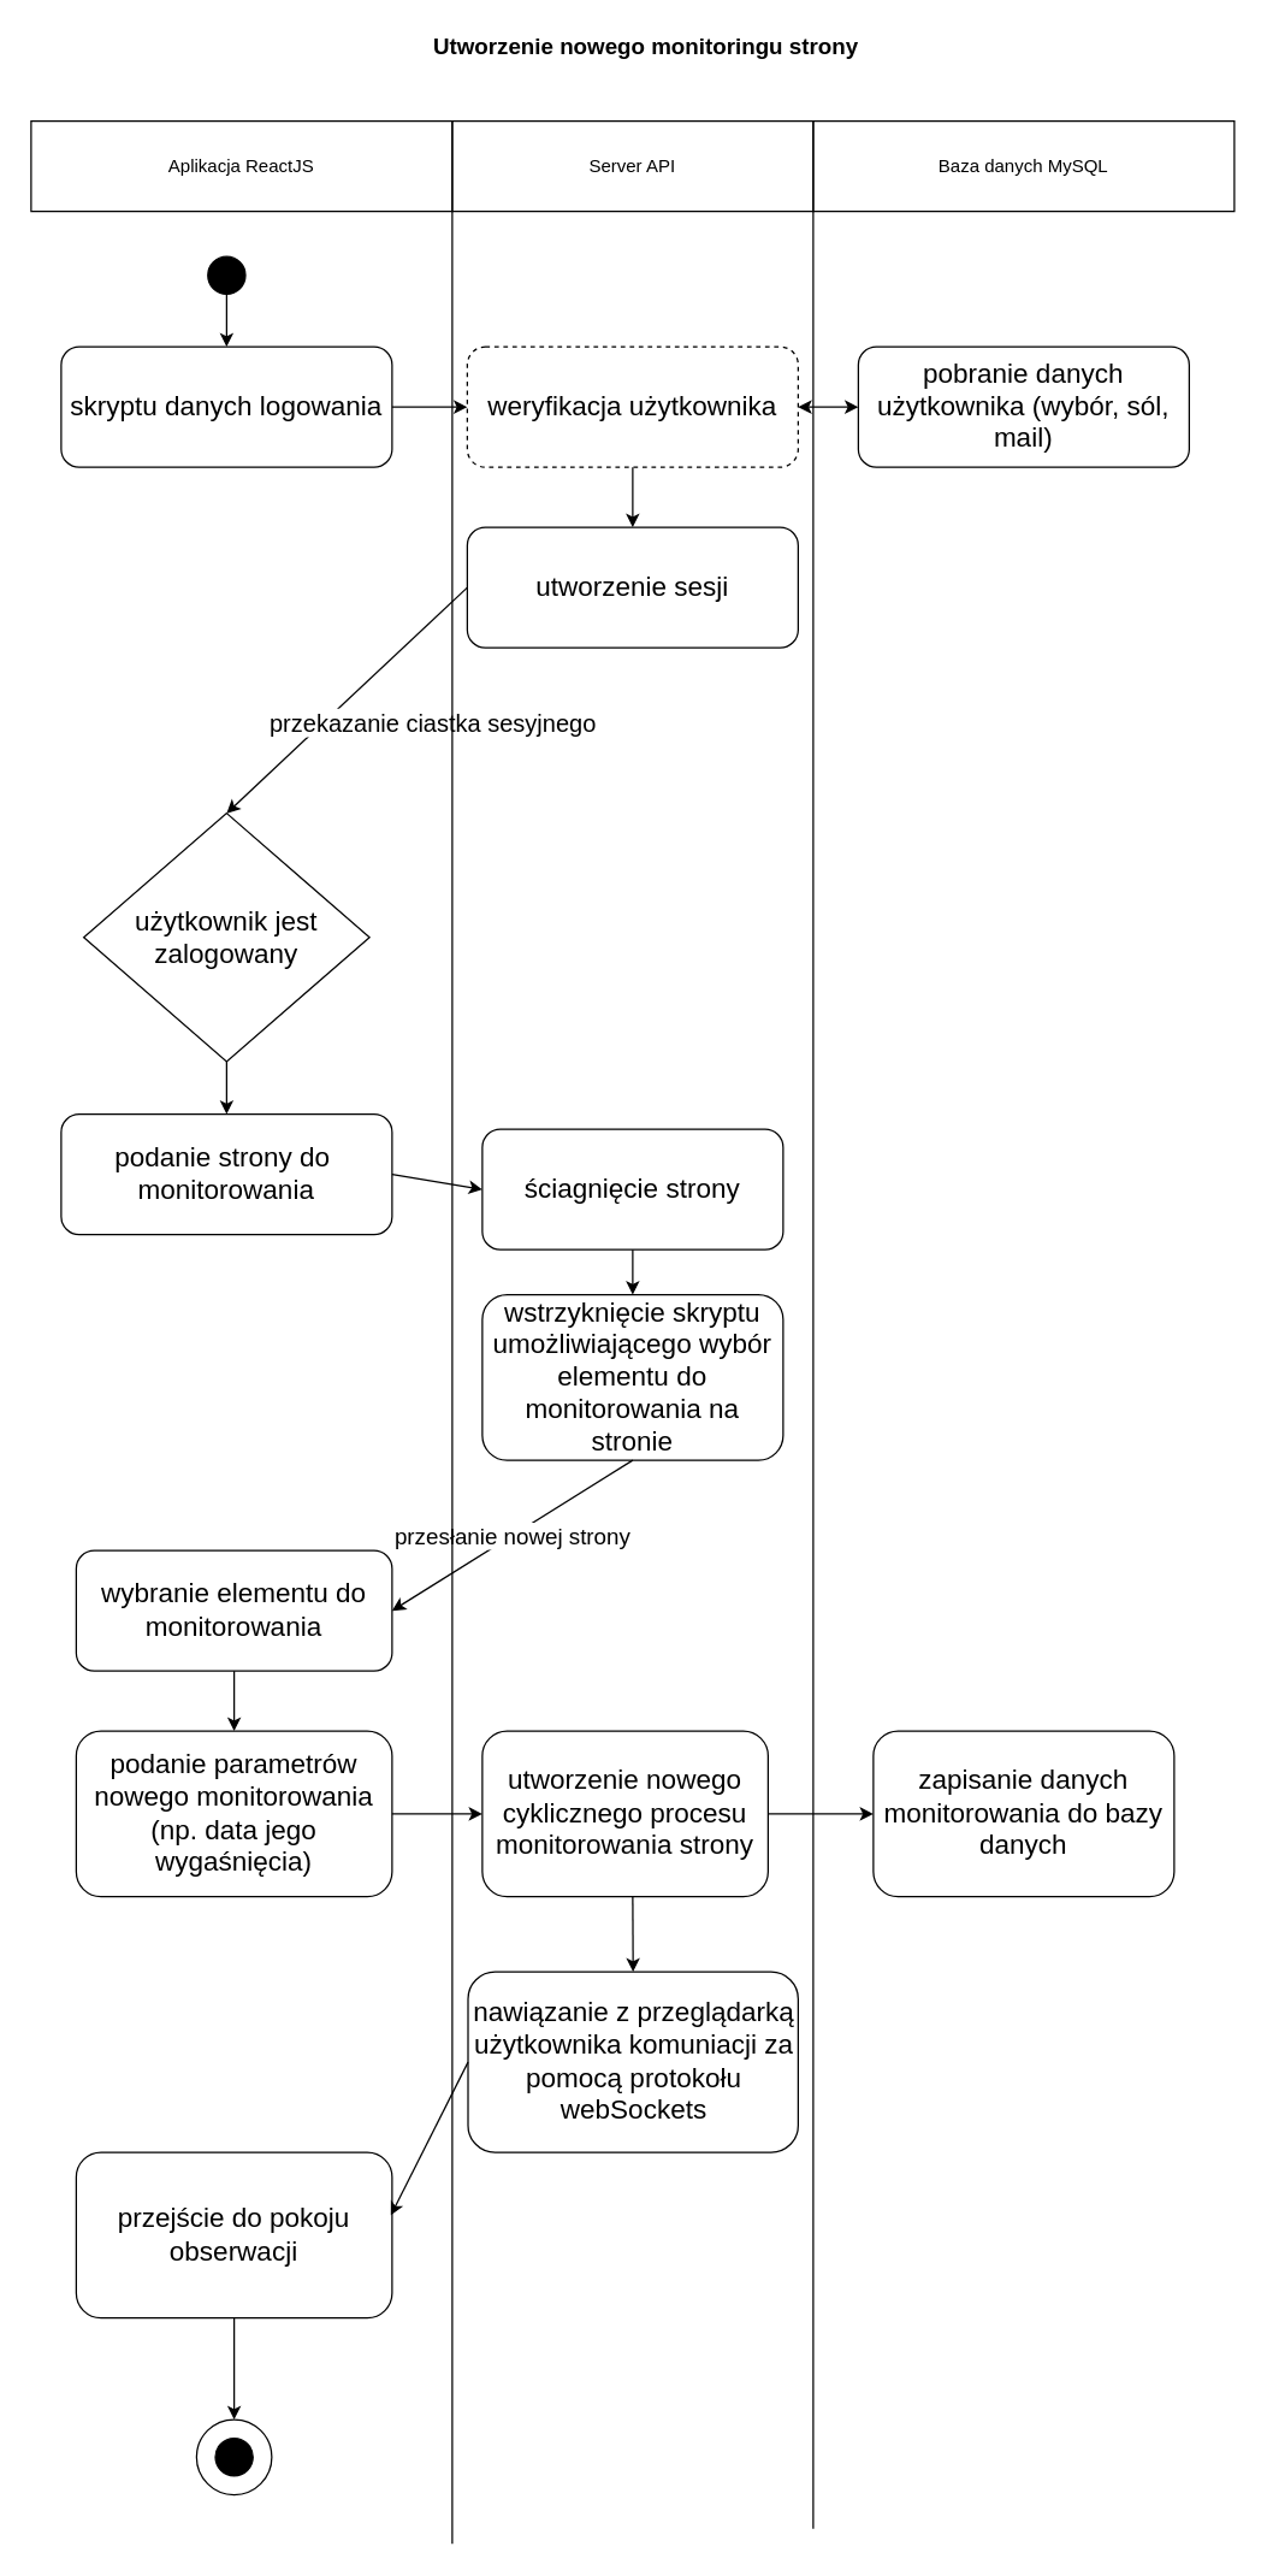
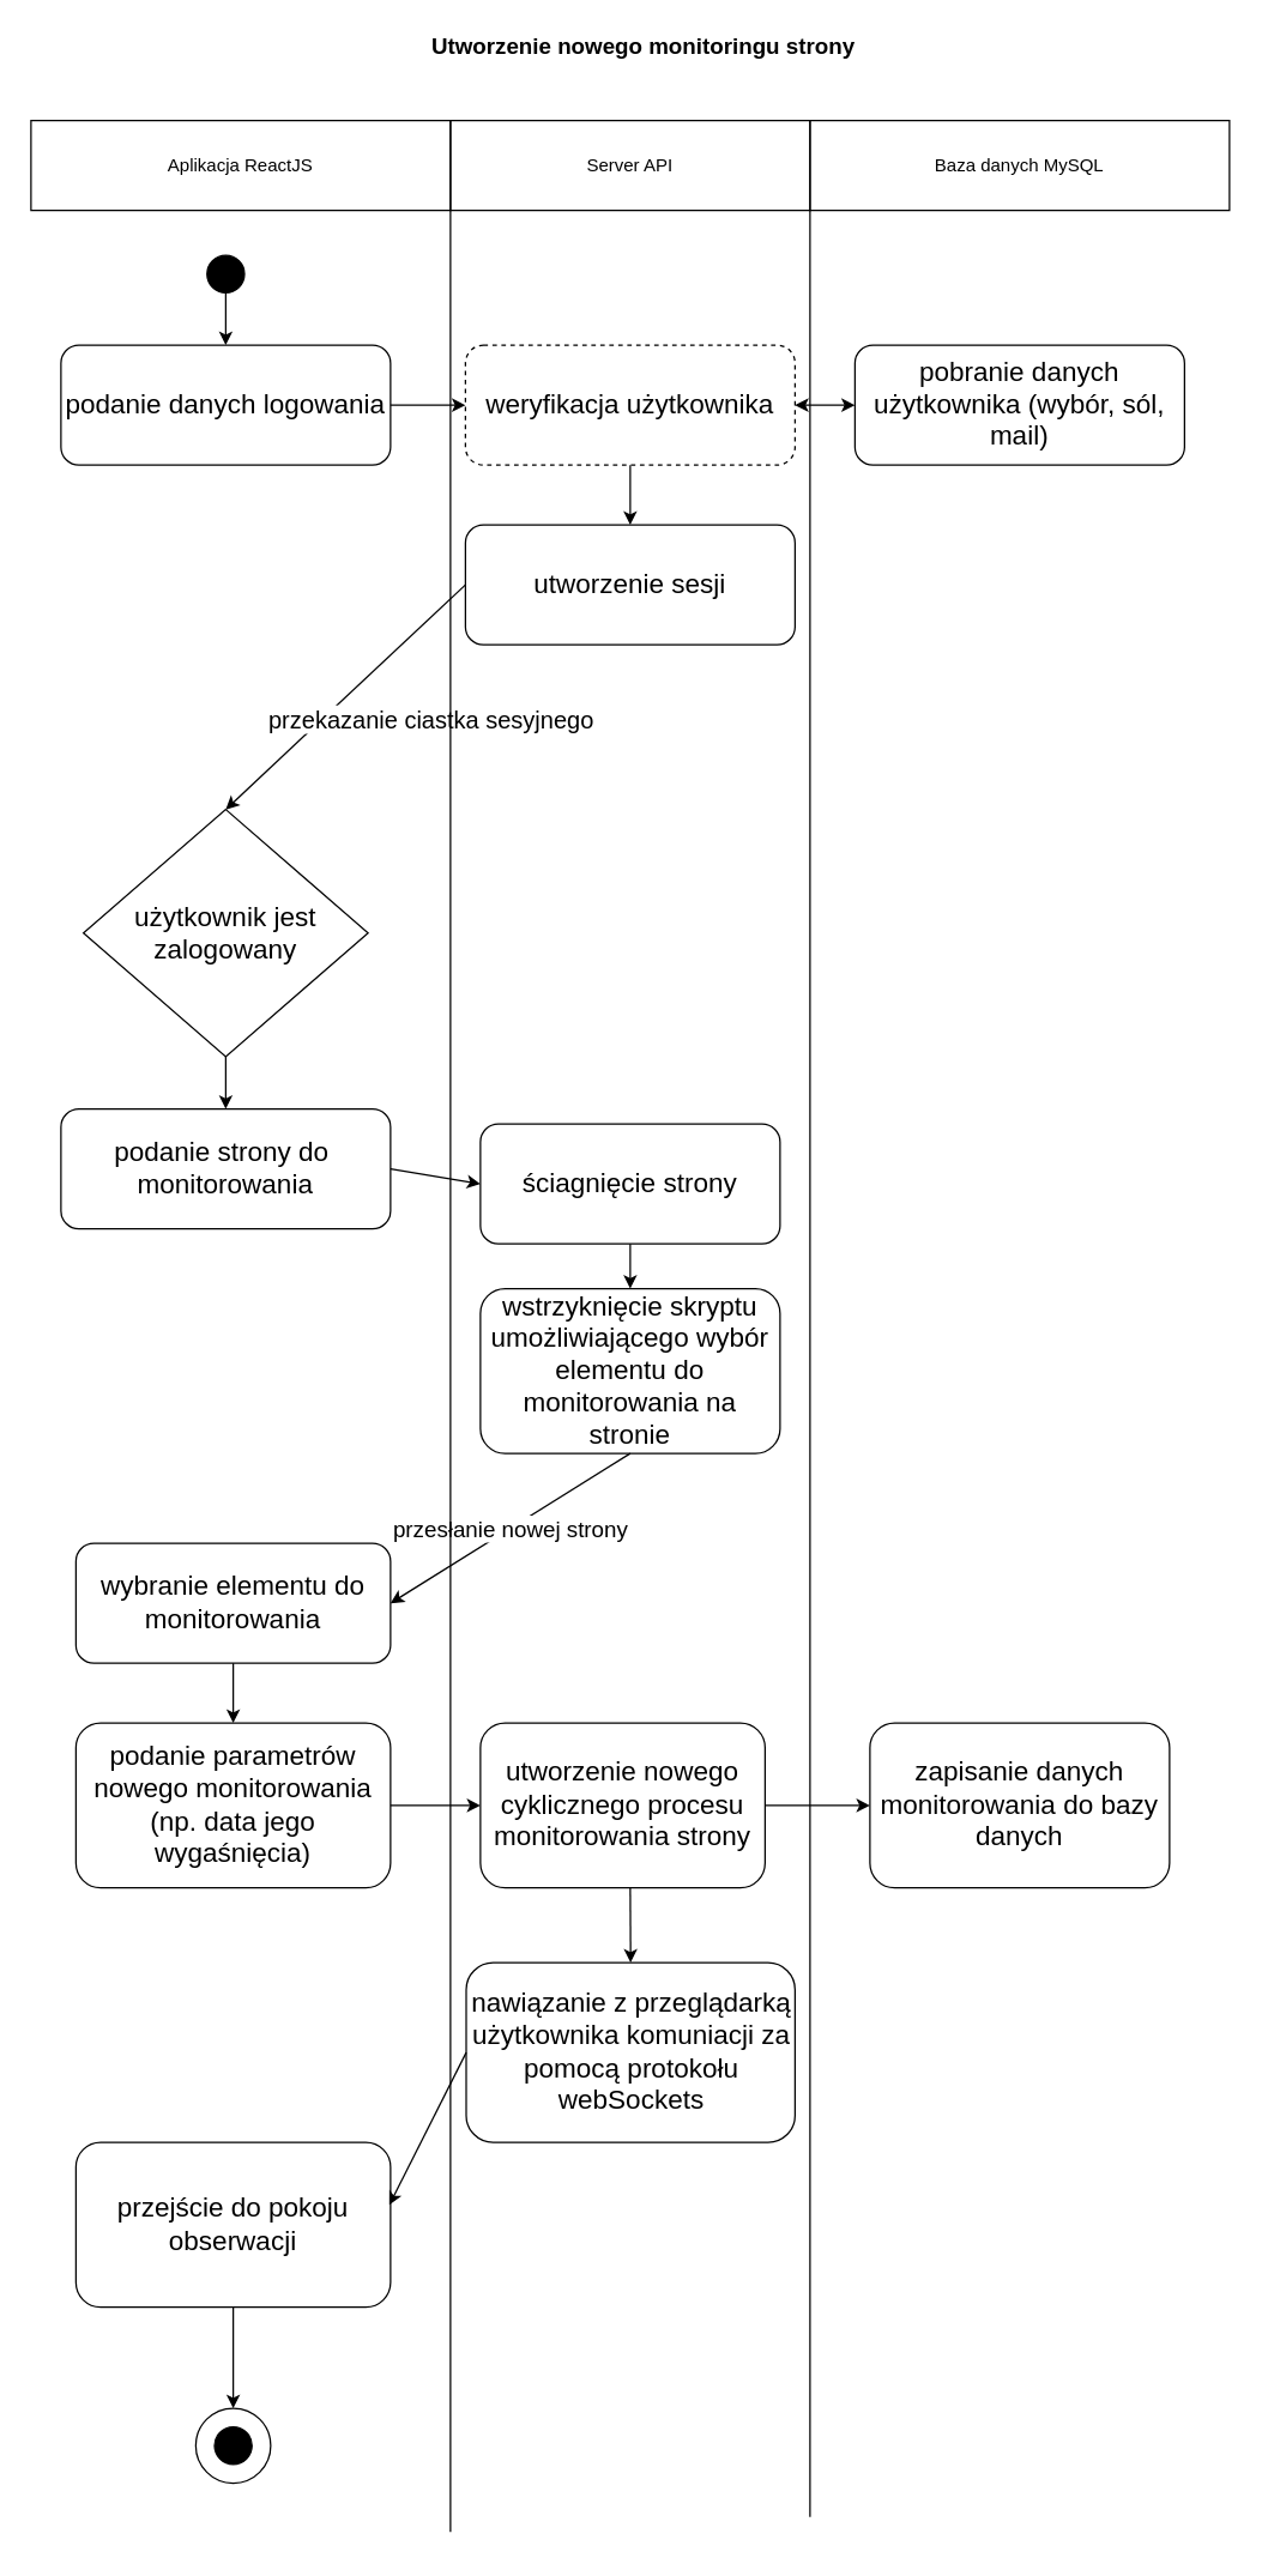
- <mxCell id="19" value="&lt;font style=&quot;font-size: 18px&quot;&gt;skryptu danych logowania&lt;/font&gt;" style="rounded=1;whiteSpace=wrap;html=1;fillColor=none;" vertex="1" parent="1"><mxGeometry x="40" y="230" width="220" height="80" as="geometry" /></mxCell>
+ <mxCell id="19" value="&lt;font style=&quot;font-size: 18px&quot;&gt;podanie danych logowania&lt;/font&gt;" style="rounded=1;whiteSpace=wrap;html=1;fillColor=none;" vertex="1" parent="1"><mxGeometry x="40" y="230" width="220" height="80" as="geometry" /></mxCell>
